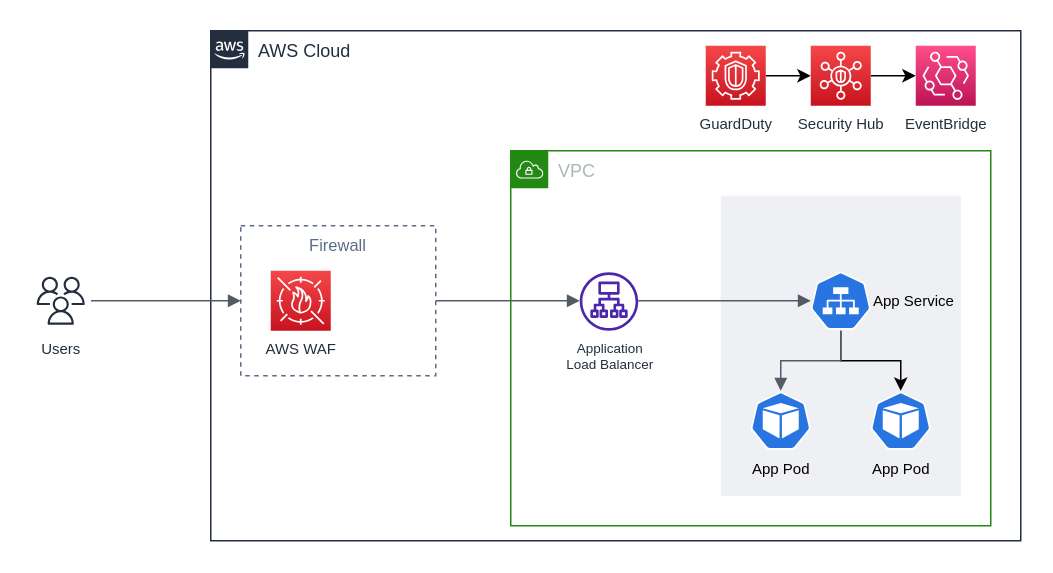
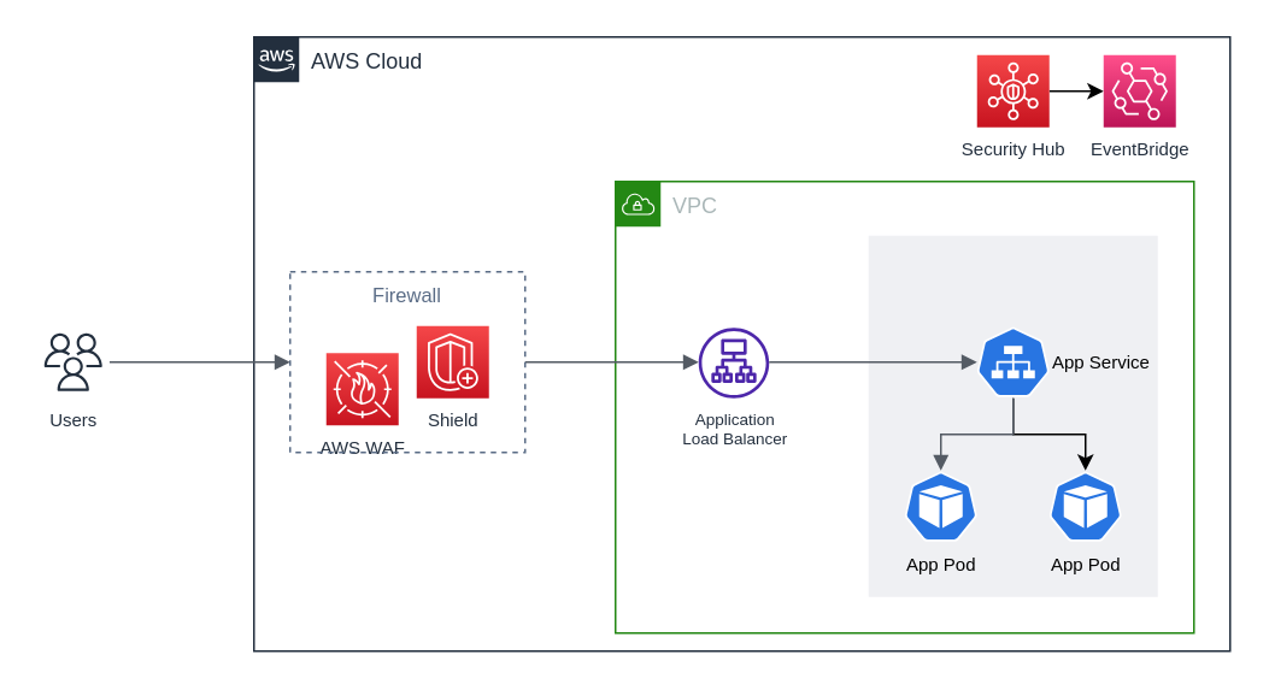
- <mxCell id="17" value="GuardDuty" style="sketch=0;points=[[0,0,0],[0.25,0,0],[0.5,0,0],[0.75,0,0],[1,0,0],[0,1,0],[0.25,1,0],[0.5,1,0],[0.75,1,0],[1,1,0],[0,0.25,0],[0,0.5,0],[0,0.75,0],[1,0.25,0],[1,0.5,0],[1,0.75,0]];outlineConnect=0;fontColor=#232F3E;gradientColor=#F54749;gradientDirection=north;fillColor=#C7131F;strokeColor=#ffffff;dashed=0;verticalLabelPosition=bottom;verticalAlign=top;align=center;html=1;fontSize=10;fontStyle=0;aspect=fixed;shape=mxgraph.aws4.resourceIcon;resIcon=mxgraph.aws4.guardduty;" parent="2" vertex="1"><mxGeometry x="330" y="10" width="40" height="40" as="geometry" /></mxCell>
- <mxCell id="16" style="edgeStyle=orthogonalEdgeStyle;rounded=0;orthogonalLoop=1;jettySize=auto;html=1;entryX=0;entryY=0.5;entryDx=0;entryDy=0;entryPerimeter=0;fontSize=10;" parent="2" source="17" target="19" edge="1"><mxGeometry relative="1" as="geometry" /></mxCell>
- <mxCell id="3" value="AWS WAF" style="sketch=0;points=[[0,0,0],[0.25,0,0],[0.5,0,0],[0.75,0,0],[1,0,0],[0,1,0],[0.25,1,0],[0.5,1,0],[0.75,1,0],[1,1,0],[0,0.25,0],[0,0.5,0],[0,0.75,0],[1,0.25,0],[1,0.5,0],[1,0.75,0]];outlineConnect=0;fontColor=#232F3E;gradientColor=#F54749;gradientDirection=north;fillColor=#C7131F;strokeColor=#ffffff;dashed=0;verticalLabelPosition=bottom;verticalAlign=top;align=center;html=1;fontSize=10;fontStyle=0;aspect=fixed;shape=mxgraph.aws4.resourceIcon;resIcon=mxgraph.aws4.waf;noLabel=0;labelPadding=0;" parent="2" vertex="1"><mxGeometry x="40" y="160" width="40" height="40" as="geometry" /></mxCell>
+ <mxCell id="3" value="AWS WAF" style="sketch=0;points=[[0,0,0],[0.25,0,0],[0.5,0,0],[0.75,0,0],[1,0,0],[0,1,0],[0.25,1,0],[0.5,1,0],[0.75,1,0],[1,1,0],[0,0.25,0],[0,0.5,0],[0,0.75,0],[1,0.25,0],[1,0.5,0],[1,0.75,0]];outlineConnect=0;fontColor=#232F3E;gradientColor=#F54749;gradientDirection=north;fillColor=#C7131F;strokeColor=#ffffff;dashed=0;verticalLabelPosition=bottom;verticalAlign=top;align=center;html=1;fontSize=10;fontStyle=0;aspect=fixed;shape=mxgraph.aws4.resourceIcon;resIcon=mxgraph.aws4.waf;noLabel=0;labelPadding=0;" parent="2" vertex="1"><mxGeometry x="40" y="175" width="40" height="40" as="geometry" /></mxCell>
+ <mxCell id="14" value="Shield" style="sketch=0;points=[[0,0,0],[0.25,0,0],[0.5,0,0],[0.75,0,0],[1,0,0],[0,1,0],[0.25,1,0],[0.5,1,0],[0.75,1,0],[1,1,0],[0,0.25,0],[0,0.5,0],[0,0.75,0],[1,0.25,0],[1,0.5,0],[1,0.75,0]];outlineConnect=0;fontColor=#232F3E;gradientColor=#F54749;gradientDirection=north;fillColor=#C7131F;strokeColor=#ffffff;dashed=0;verticalLabelPosition=bottom;verticalAlign=top;align=center;html=1;fontSize=10;fontStyle=0;aspect=fixed;shape=mxgraph.aws4.resourceIcon;resIcon=mxgraph.aws4.shield;" parent="2" vertex="1"><mxGeometry x="90" y="160" width="40" height="40" as="geometry" /></mxCell>
